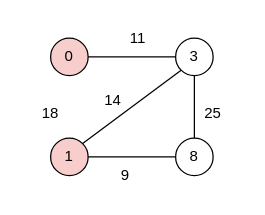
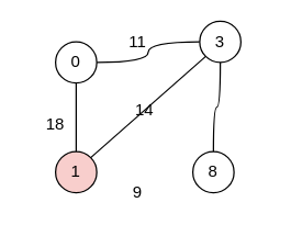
- <mxCell id="11" value="11" style="text;html=1;align=center;verticalAlign=middle;whiteSpace=wrap;rounded=0;" vertex="1" parent="1"><mxGeometry x="90" y="20" width="40" height="20" as="geometry" /></mxCell>
+ <mxCell id="11" value="11" style="text;html=1;align=center;verticalAlign=middle;whiteSpace=wrap;rounded=0;" vertex="1" parent="1"><mxGeometry x="80" y="20" width="40" height="20" as="geometry" /></mxCell>
- <mxCell id="4" value="0" style="ellipse;whiteSpace=wrap;html=1;aspect=fixed;fillColor=#f8cecc;" vertex="1" parent="1"><mxGeometry x="40" y="30" width="30" height="30" as="geometry" /></mxCell>
+ <mxCell id="4" value="0" style="ellipse;whiteSpace=wrap;html=1;aspect=fixed;" vertex="1" parent="1"><mxGeometry x="40" y="30" width="30" height="30" as="geometry" /></mxCell>
- <mxCell id="10" value="3" style="ellipse;whiteSpace=wrap;html=1;aspect=fixed;" vertex="1" parent="1"><mxGeometry x="140" y="30" width="30" height="30" as="geometry" /></mxCell>
+ <mxCell id="10" value="3" style="ellipse;whiteSpace=wrap;html=1;aspect=fixed;" vertex="1" parent="1"><mxGeometry x="145" y="15" width="30" height="30" as="geometry" /></mxCell>
- <mxCell id="12" value="14" style="text;html=1;align=center;verticalAlign=middle;whiteSpace=wrap;rounded=0;" vertex="1" parent="1"><mxGeometry x="70" y="70" width="40" height="20" as="geometry" /></mxCell>
+ <mxCell id="12" value="14" style="text;html=1;align=center;verticalAlign=middle;whiteSpace=wrap;rounded=0;" vertex="1" parent="1"><mxGeometry x="85" y="70" width="40" height="20" as="geometry" /></mxCell>
+ <mxCell id="2" style="edgeStyle=orthogonalEdgeStyle;rounded=0;orthogonalLoop=1;jettySize=auto;html=1;exitX=0.5;exitY=1;exitDx=0;exitDy=0;curved=1;endArrow=none;endFill=0;" edge="1" parent="1" source="4" target="7"><mxGeometry relative="1" as="geometry" /></mxCell>
- <mxCell id="13" value="25" style="text;html=1;align=center;verticalAlign=middle;whiteSpace=wrap;rounded=0;" vertex="1" parent="1"><mxGeometry x="150" y="80" width="40" height="20" as="geometry" /></mxCell>
- <mxCell id="5" style="edgeStyle=orthogonalEdgeStyle;rounded=0;orthogonalLoop=1;jettySize=auto;html=1;exitX=1;exitY=0.5;exitDx=0;exitDy=0;entryX=0;entryY=0.5;entryDx=0;entryDy=0;endArrow=none;endFill=0;curved=1;" edge="1" parent="1" source="7" target="9"><mxGeometry relative="1" as="geometry" /></mxCell>
